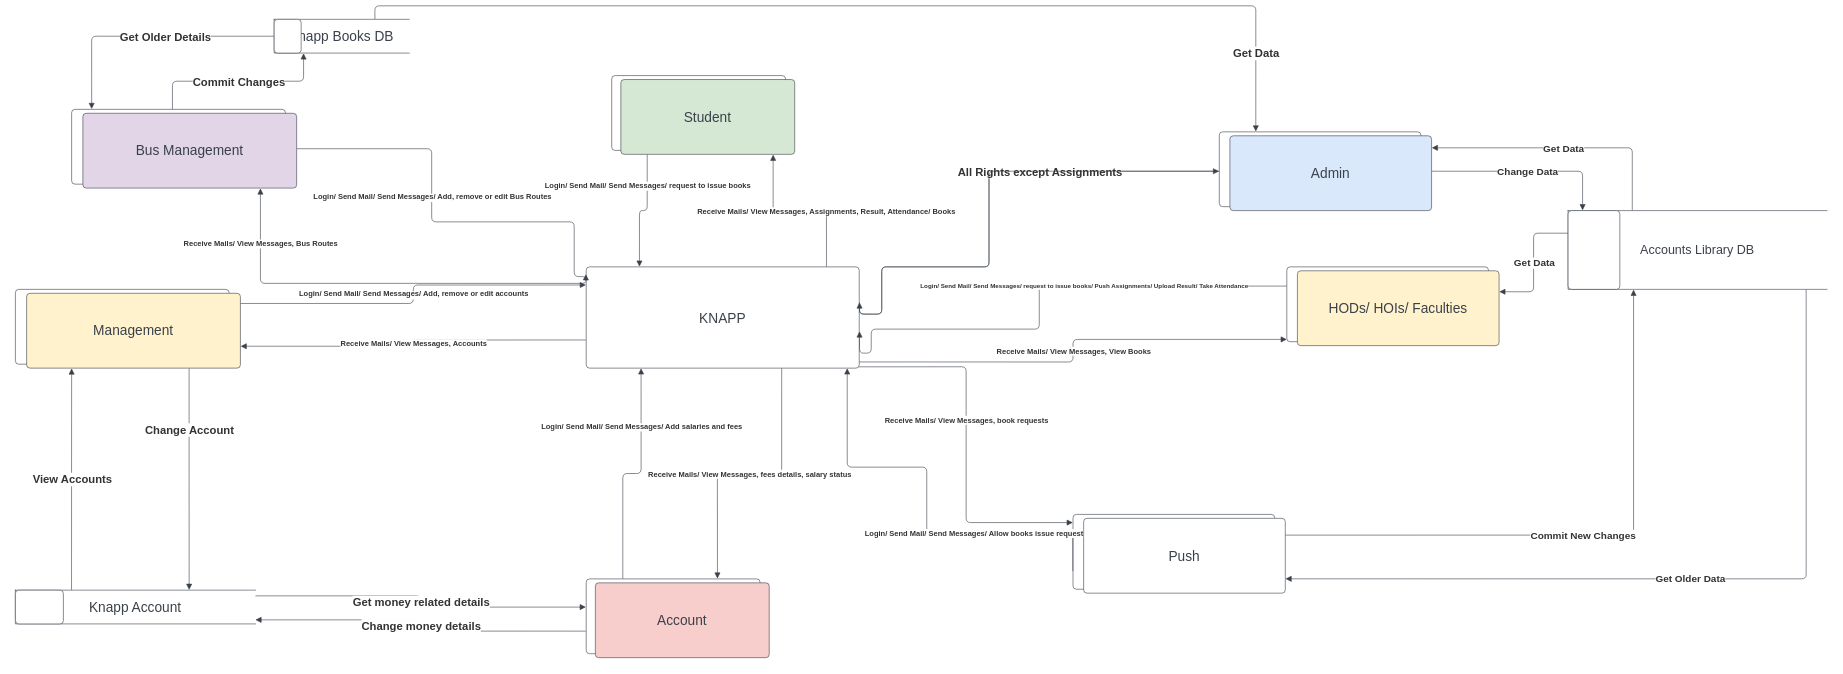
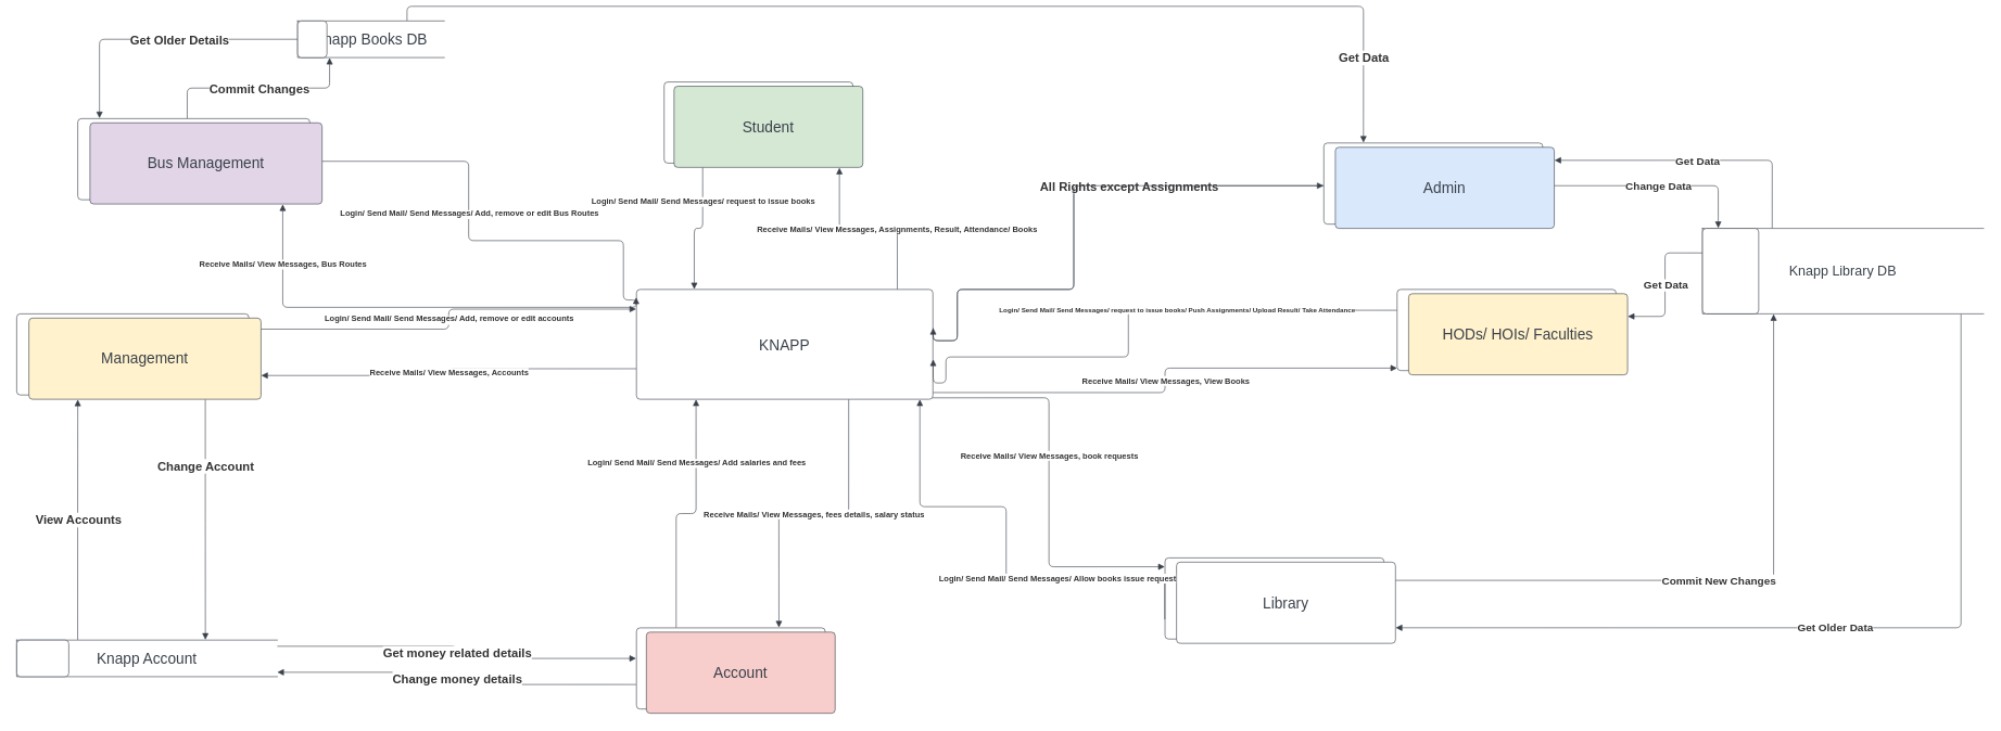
- <mxCell id="59" value="Accounts Library DB" style="html=1;overflow=block;blockSpacing=1;shape=partialRectangle;right=0;whiteSpace=wrap;fontSize=16.7;fontColor=#3a414a;spacing=0;strokeColor=#3a414a;strokeOpacity=100;rounded=1;absoluteArcSize=1;arcSize=9;strokeWidth=0.8;" vertex="1" parent="1"><mxGeometry x="2090" y="275" width="345" height="105" as="geometry" /></mxCell>
+ <mxCell id="59" value="Knapp Library DB" style="html=1;overflow=block;blockSpacing=1;shape=partialRectangle;right=0;whiteSpace=wrap;fontSize=16.7;fontColor=#3a414a;spacing=0;strokeColor=#3a414a;strokeOpacity=100;rounded=1;absoluteArcSize=1;arcSize=9;strokeWidth=0.8;" vertex="1" parent="1"><mxGeometry x="2090" y="275" width="345" height="105" as="geometry" /></mxCell>
- <mxCell id="20" value="Push" style="part=1;whiteSpace=wrap;fontSize=18.3;fontColor=#3a414a;spacing=0;strokeColor=#3a414a;strokeOpacity=100;rounded=1;absoluteArcSize=1;arcSize=9;strokeWidth=0.8;" vertex="1" parent="18"><mxGeometry x="14.15" y="5.25" width="268.85" height="99.75" as="geometry" /></mxCell>
+ <mxCell id="20" value="Library" style="part=1;whiteSpace=wrap;fontSize=18.3;fontColor=#3a414a;spacing=0;strokeColor=#3a414a;strokeOpacity=100;rounded=1;absoluteArcSize=1;arcSize=9;strokeWidth=0.8;" vertex="1" parent="18"><mxGeometry x="14.15" y="5.25" width="268.85" height="99.75" as="geometry" /></mxCell>
